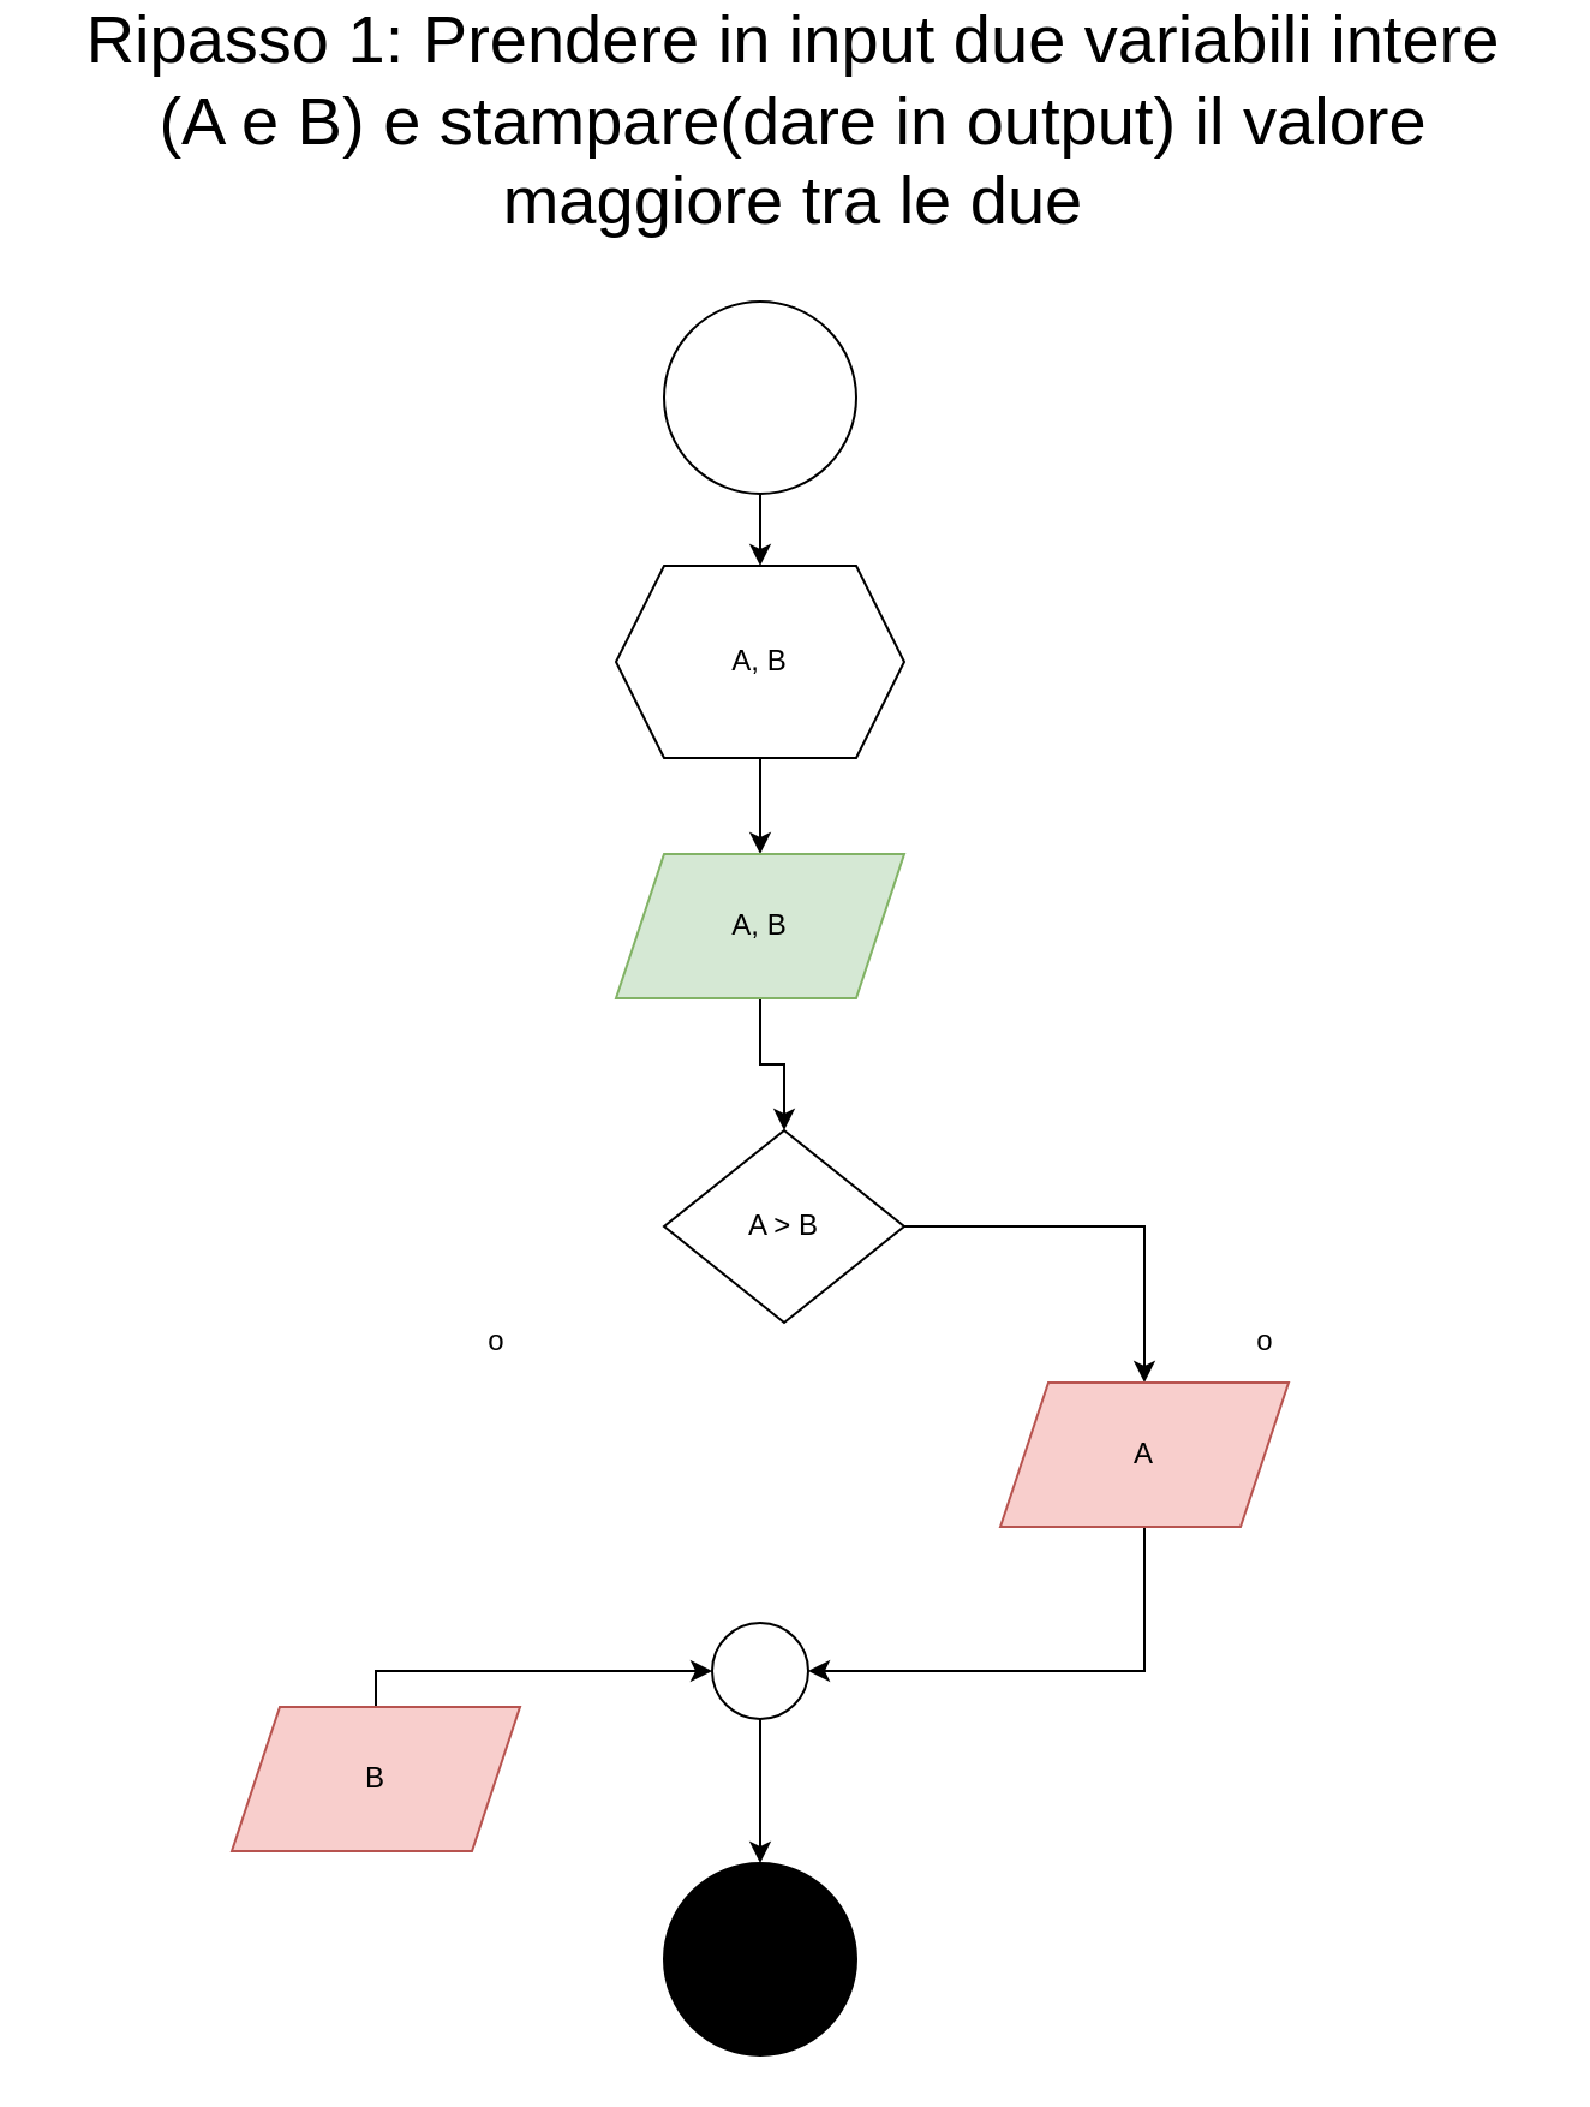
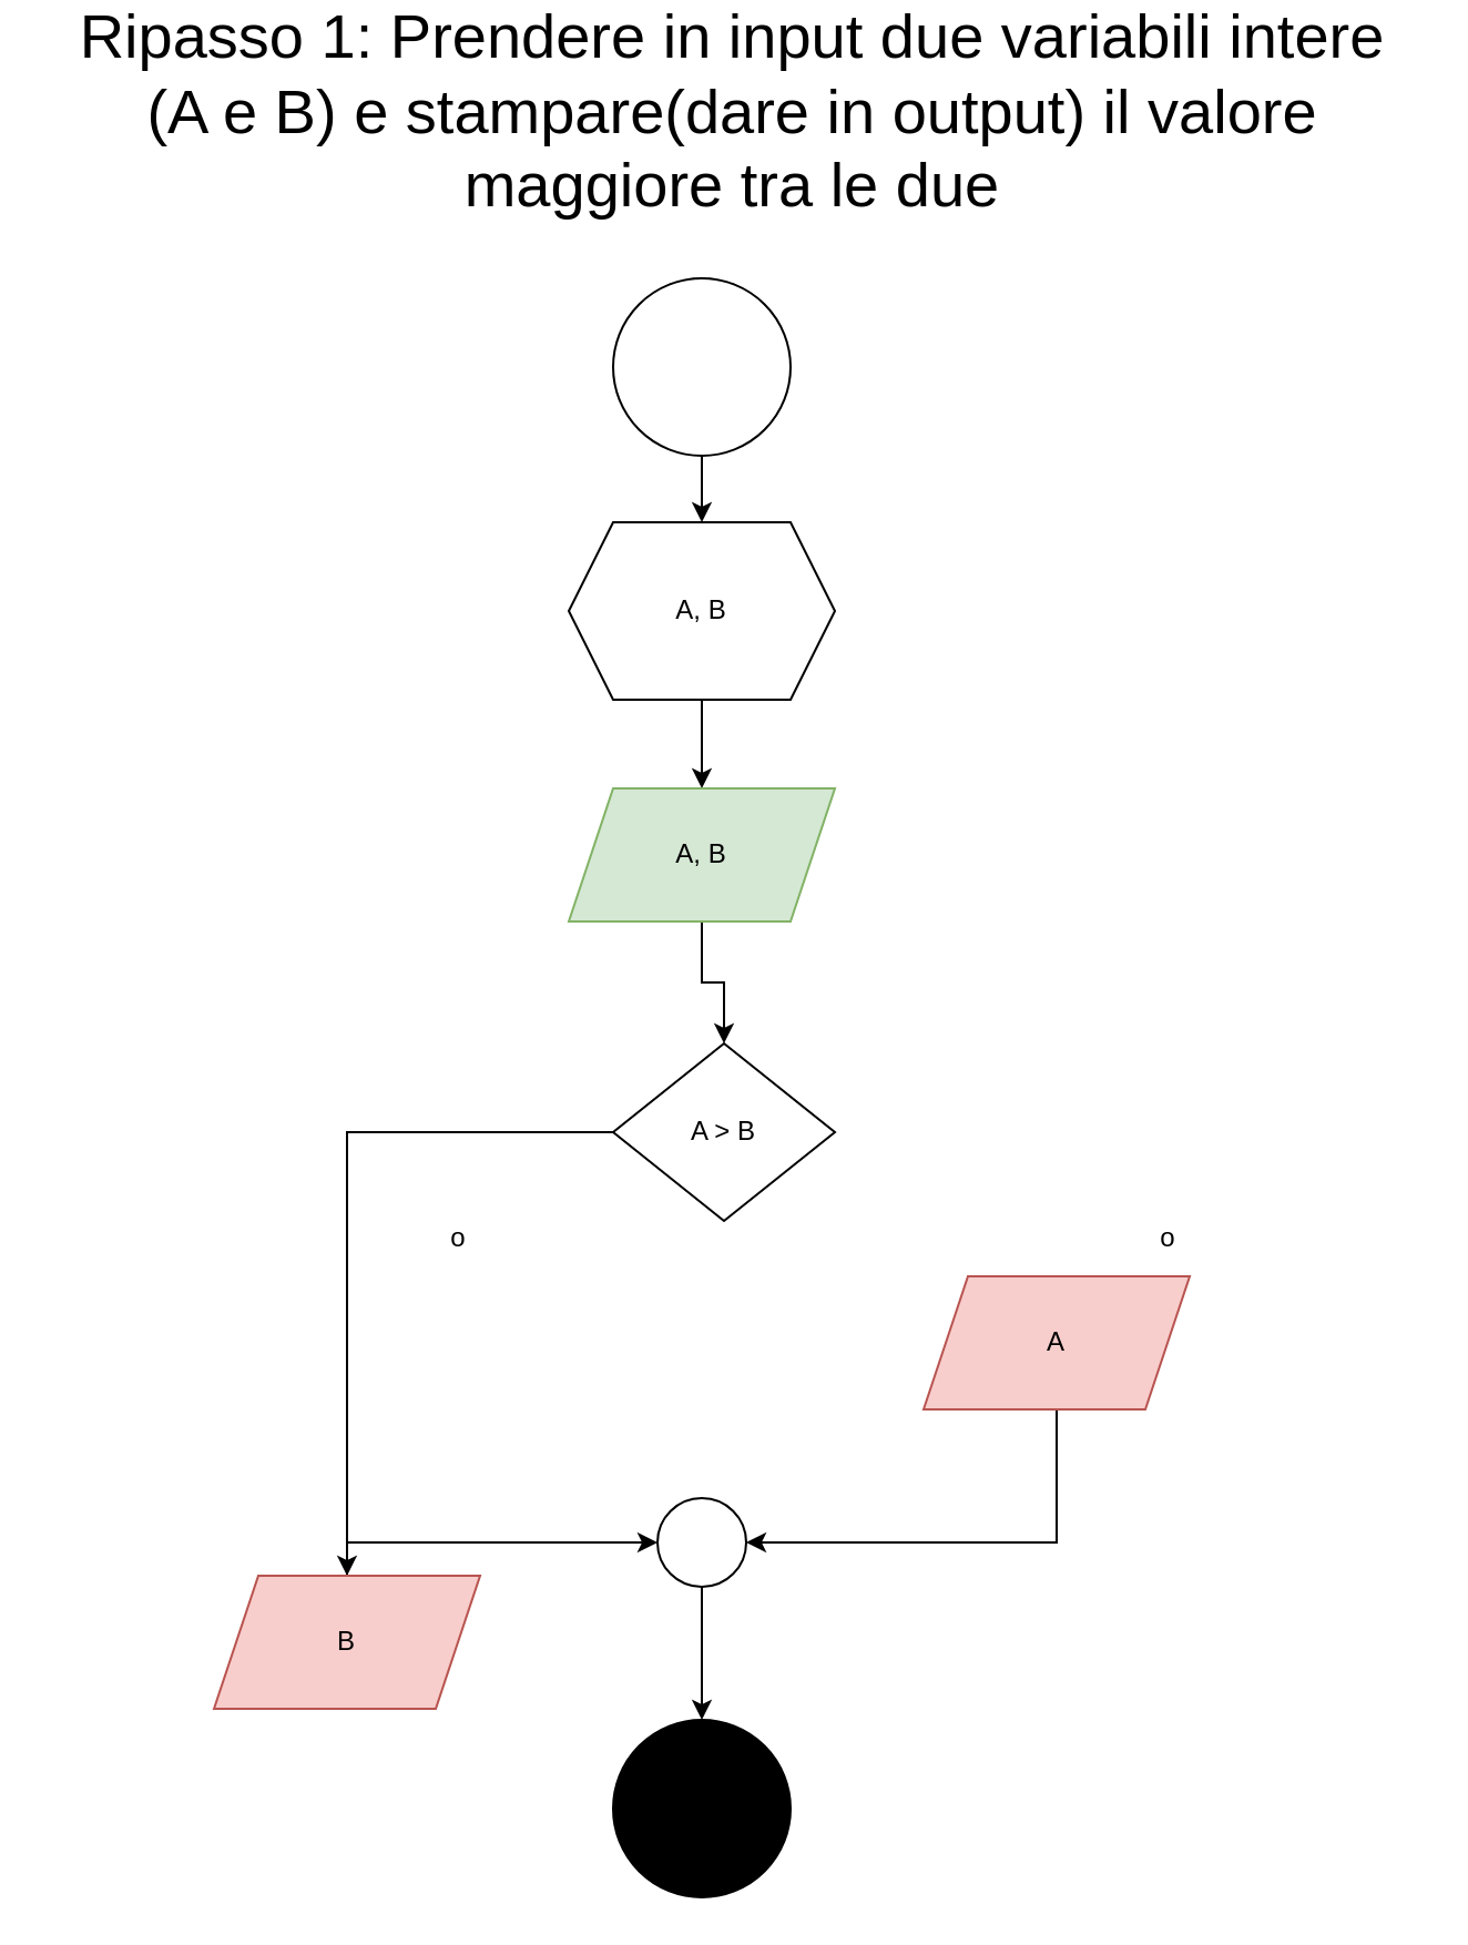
- <mxCell id="9" value="" style="edgeStyle=orthogonalEdgeStyle;rounded=0;orthogonalLoop=1;jettySize=auto;html=1;" edge="1" parent="1" source="11" target="13"><mxGeometry relative="1" as="geometry" /></mxCell>
+ <mxCell id="10" value="" style="edgeStyle=orthogonalEdgeStyle;rounded=0;orthogonalLoop=1;jettySize=auto;html=1;" edge="1" parent="1" source="11" target="15"><mxGeometry relative="1" as="geometry" /></mxCell>
